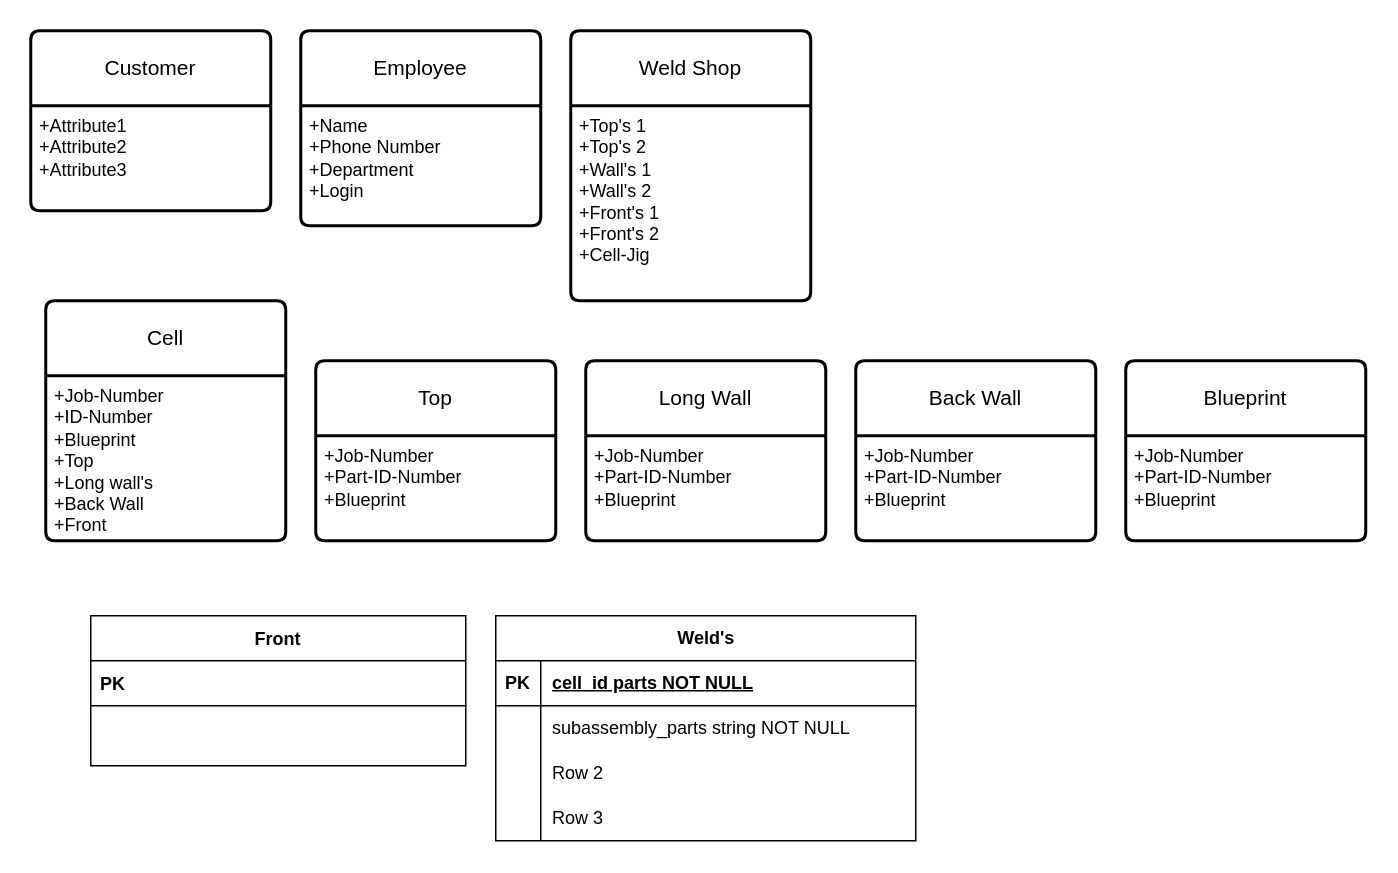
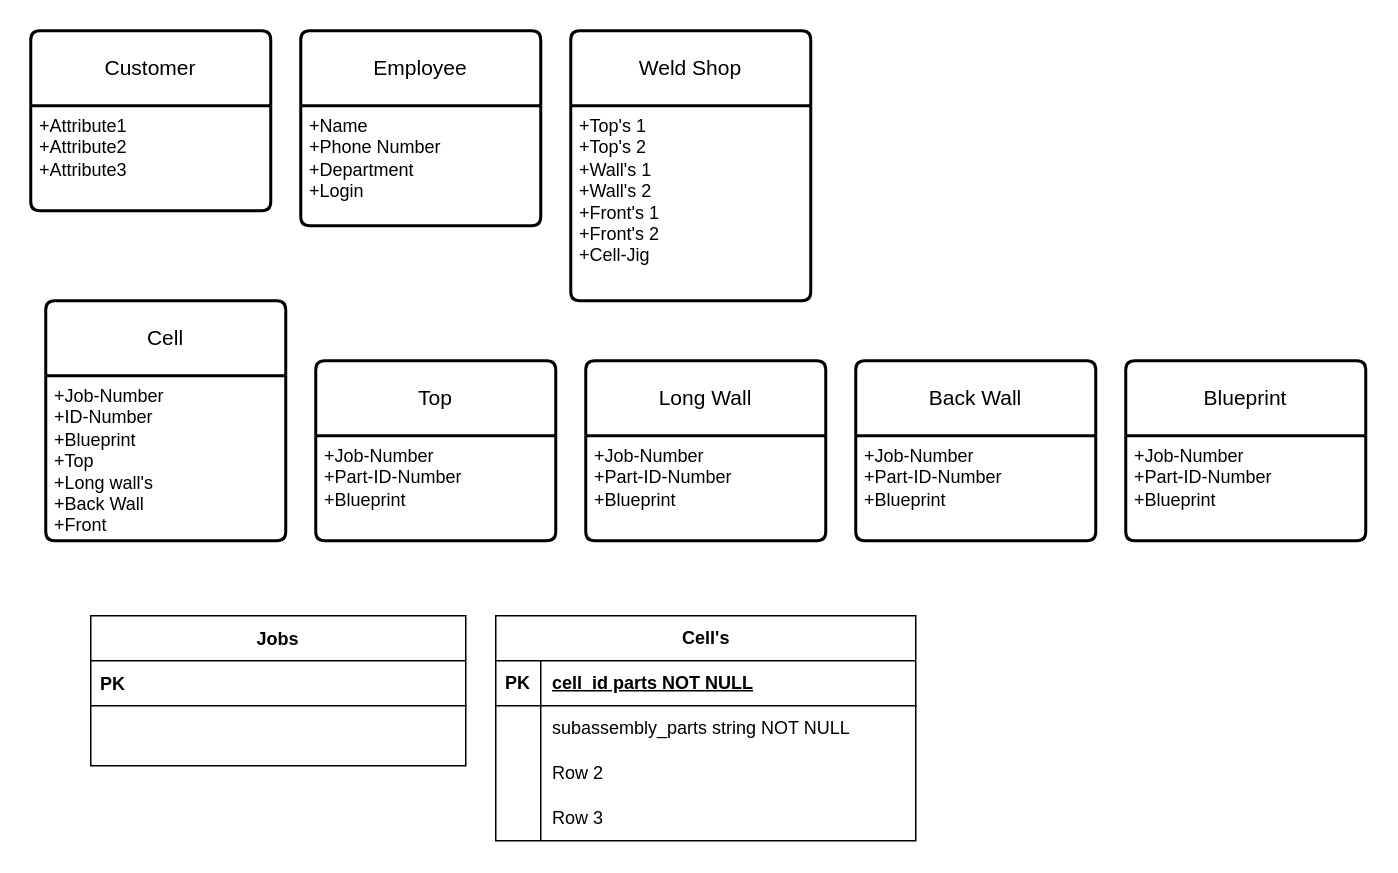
- <mxCell id="7" value="Weld's" style="shape=table;startSize=30;container=1;collapsible=1;childLayout=tableLayout;fixedRows=1;rowLines=0;fontStyle=1;align=center;resizeLast=1;html=1;" parent="1" vertex="1"><mxGeometry x="330" y="410" width="280" height="150" as="geometry" /></mxCell>
+ <mxCell id="7" value="Cell's" style="shape=table;startSize=30;container=1;collapsible=1;childLayout=tableLayout;fixedRows=1;rowLines=0;fontStyle=1;align=center;resizeLast=1;html=1;" parent="1" vertex="1"><mxGeometry x="330" y="410" width="280" height="150" as="geometry" /></mxCell>
- <mxCell id="2" value="Front" style="shape=table;startSize=30;container=1;collapsible=1;childLayout=tableLayout;fixedRows=1;rowLines=0;fontStyle=1;align=center;resizeLast=1;" parent="1" vertex="1"><mxGeometry x="60" y="410" width="250" height="100" as="geometry" /></mxCell>
+ <mxCell id="2" value="Jobs" style="shape=table;startSize=30;container=1;collapsible=1;childLayout=tableLayout;fixedRows=1;rowLines=0;fontStyle=1;align=center;resizeLast=1;" parent="1" vertex="1"><mxGeometry x="60" y="410" width="250" height="100" as="geometry" /></mxCell>
